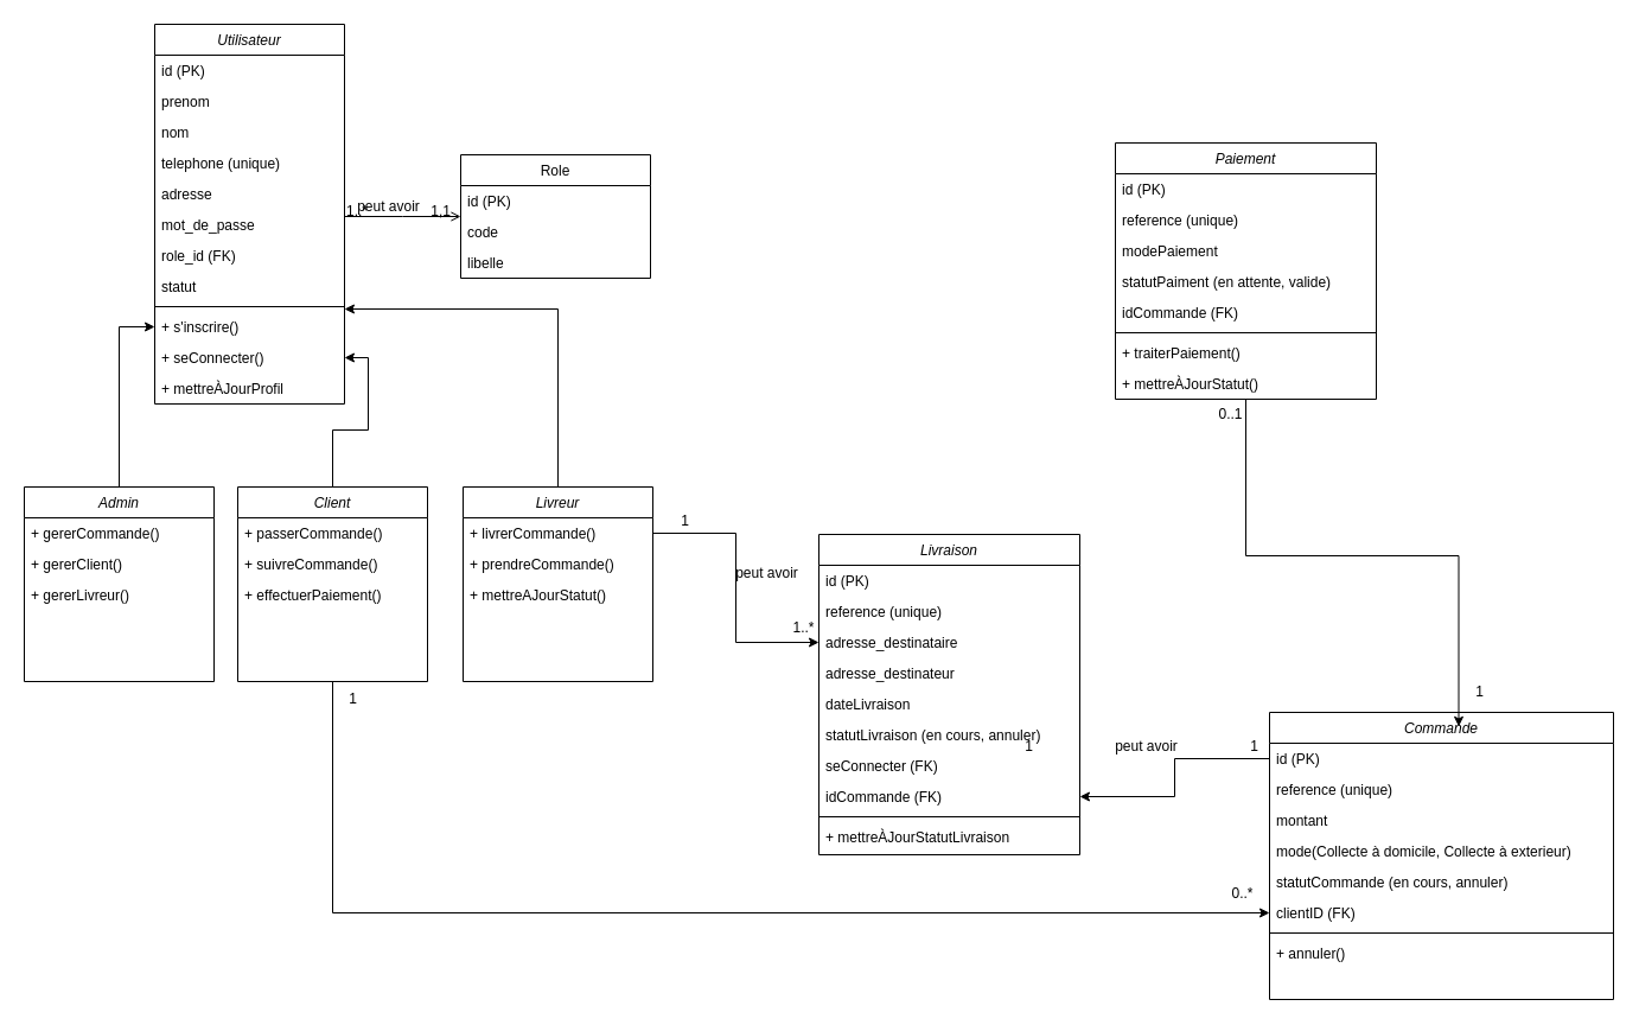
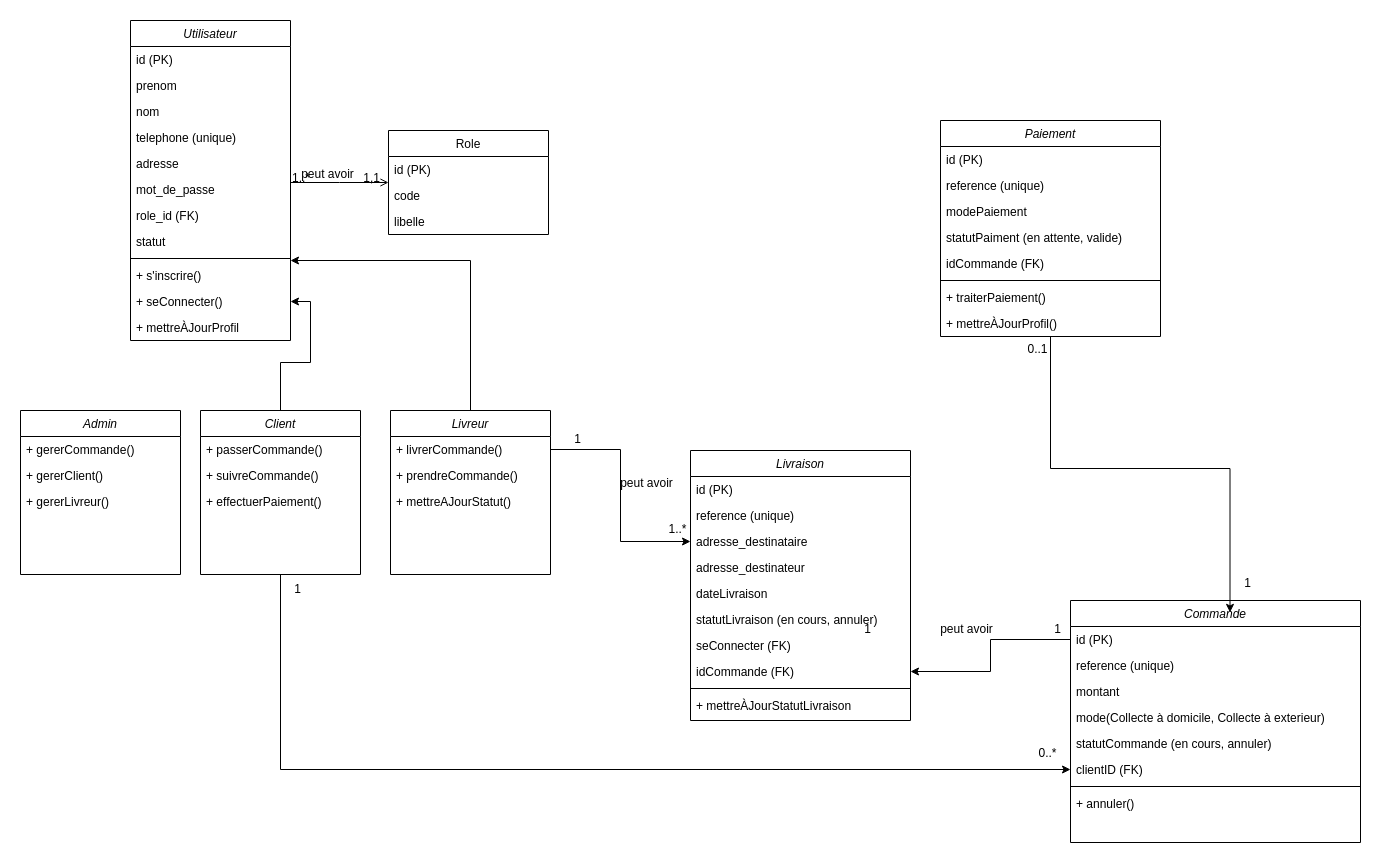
- <mxCell id="77" value="+ mettreÀJourStatut()" style="text;align=left;verticalAlign=top;spacingLeft=4;spacingRight=4;overflow=hidden;rotatable=0;points=[[0,0.5],[1,0.5]];portConstraint=eastwest;" parent="69" vertex="1"><mxGeometry y="190" width="220" height="26" as="geometry" /></mxCell>
+ <mxCell id="77" value="+ mettreÀJourProfil()" style="text;align=left;verticalAlign=top;spacingLeft=4;spacingRight=4;overflow=hidden;rotatable=0;points=[[0,0.5],[1,0.5]];portConstraint=eastwest;" parent="69" vertex="1"><mxGeometry y="190" width="220" height="26" as="geometry" /></mxCell>
- <mxCell id="34" style="edgeStyle=orthogonalEdgeStyle;rounded=0;orthogonalLoop=1;jettySize=auto;html=1;entryX=0;entryY=0.5;entryDx=0;entryDy=0;" parent="1" source="35" target="12" edge="1"><mxGeometry relative="1" as="geometry" /></mxCell>
